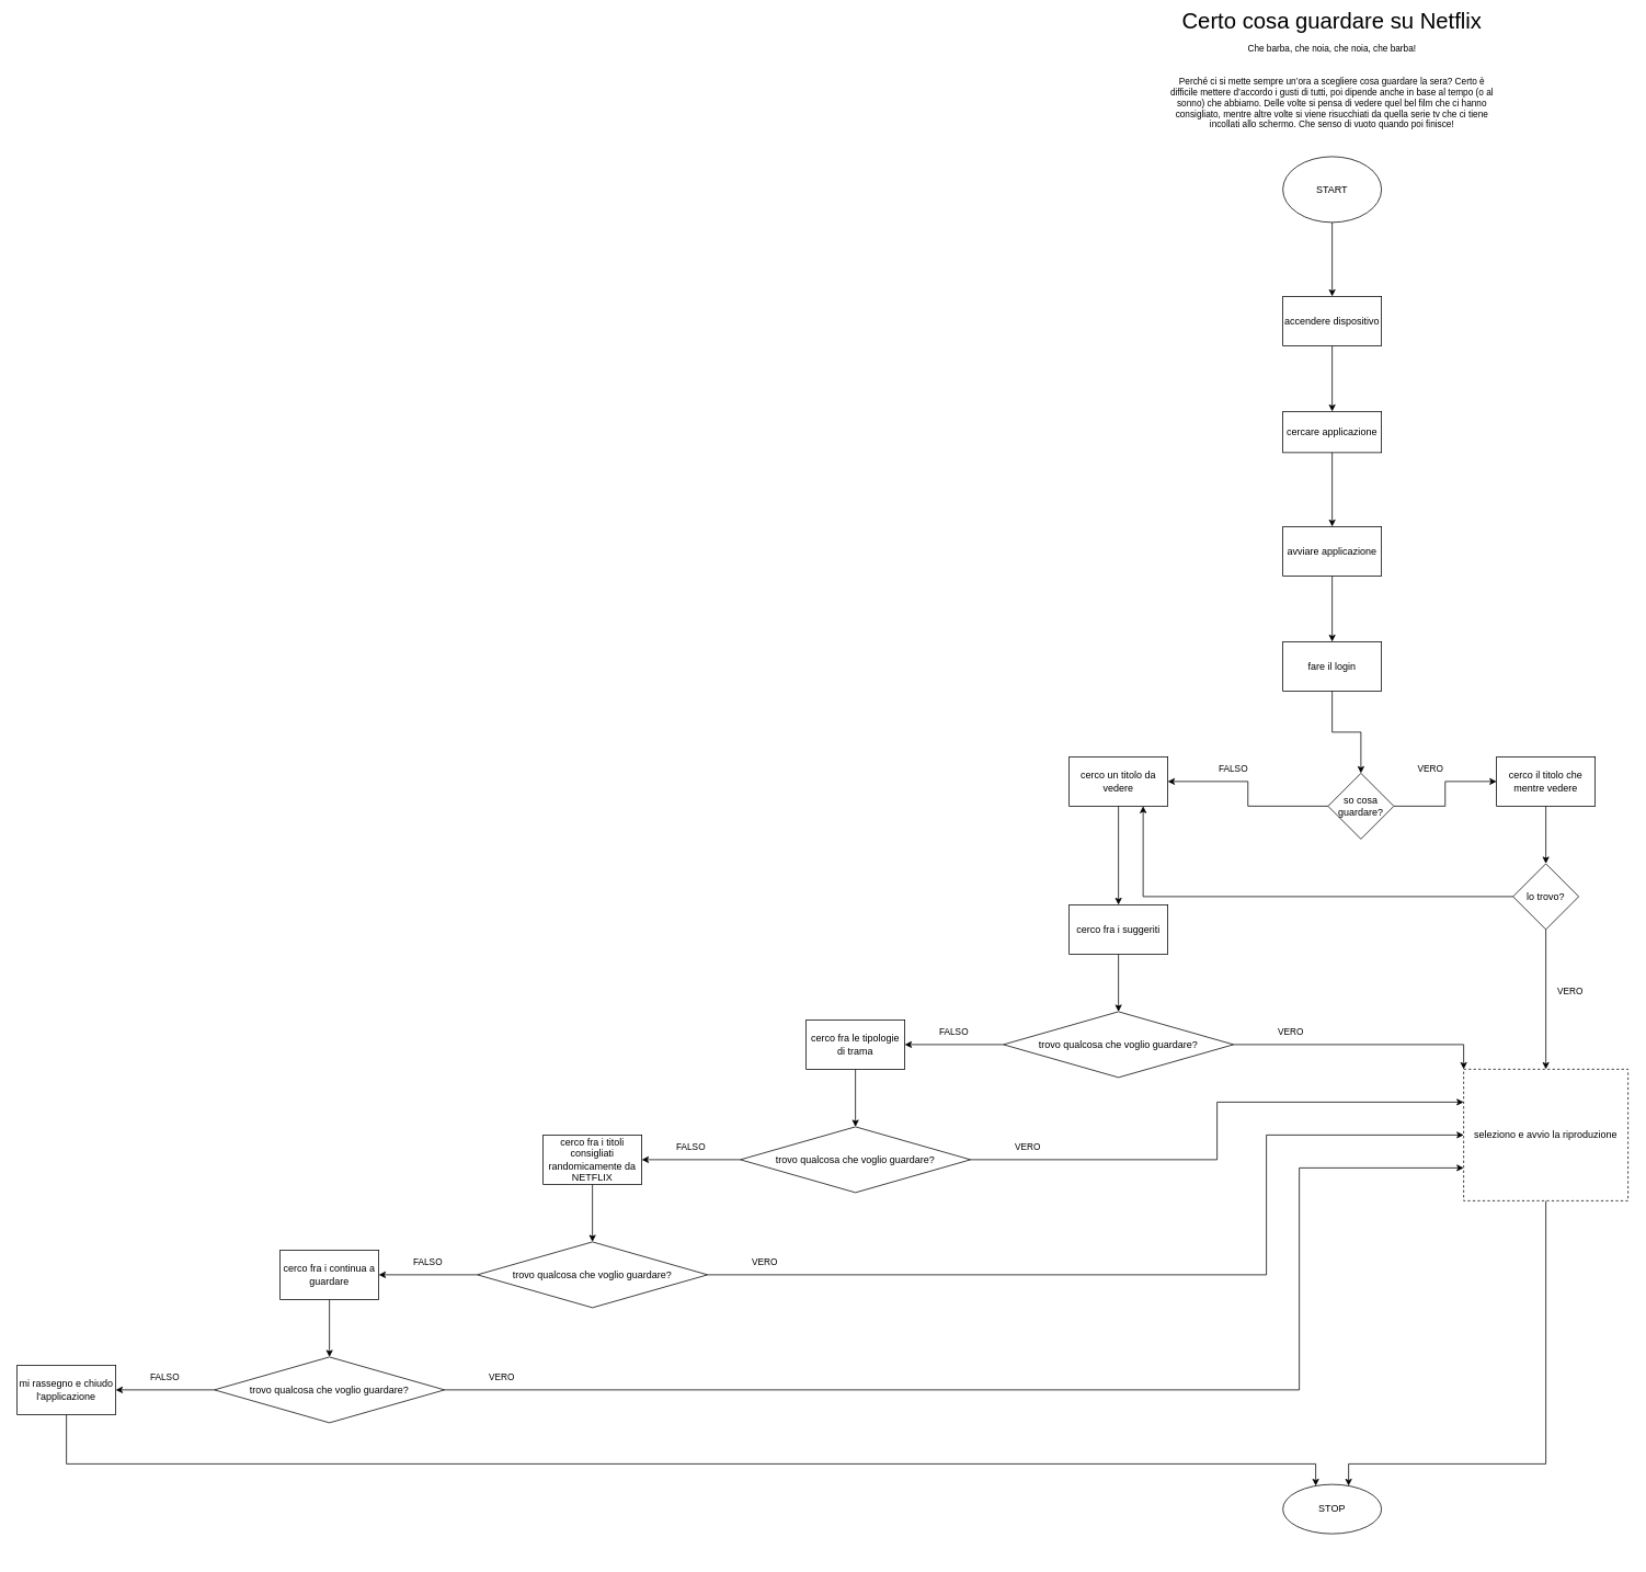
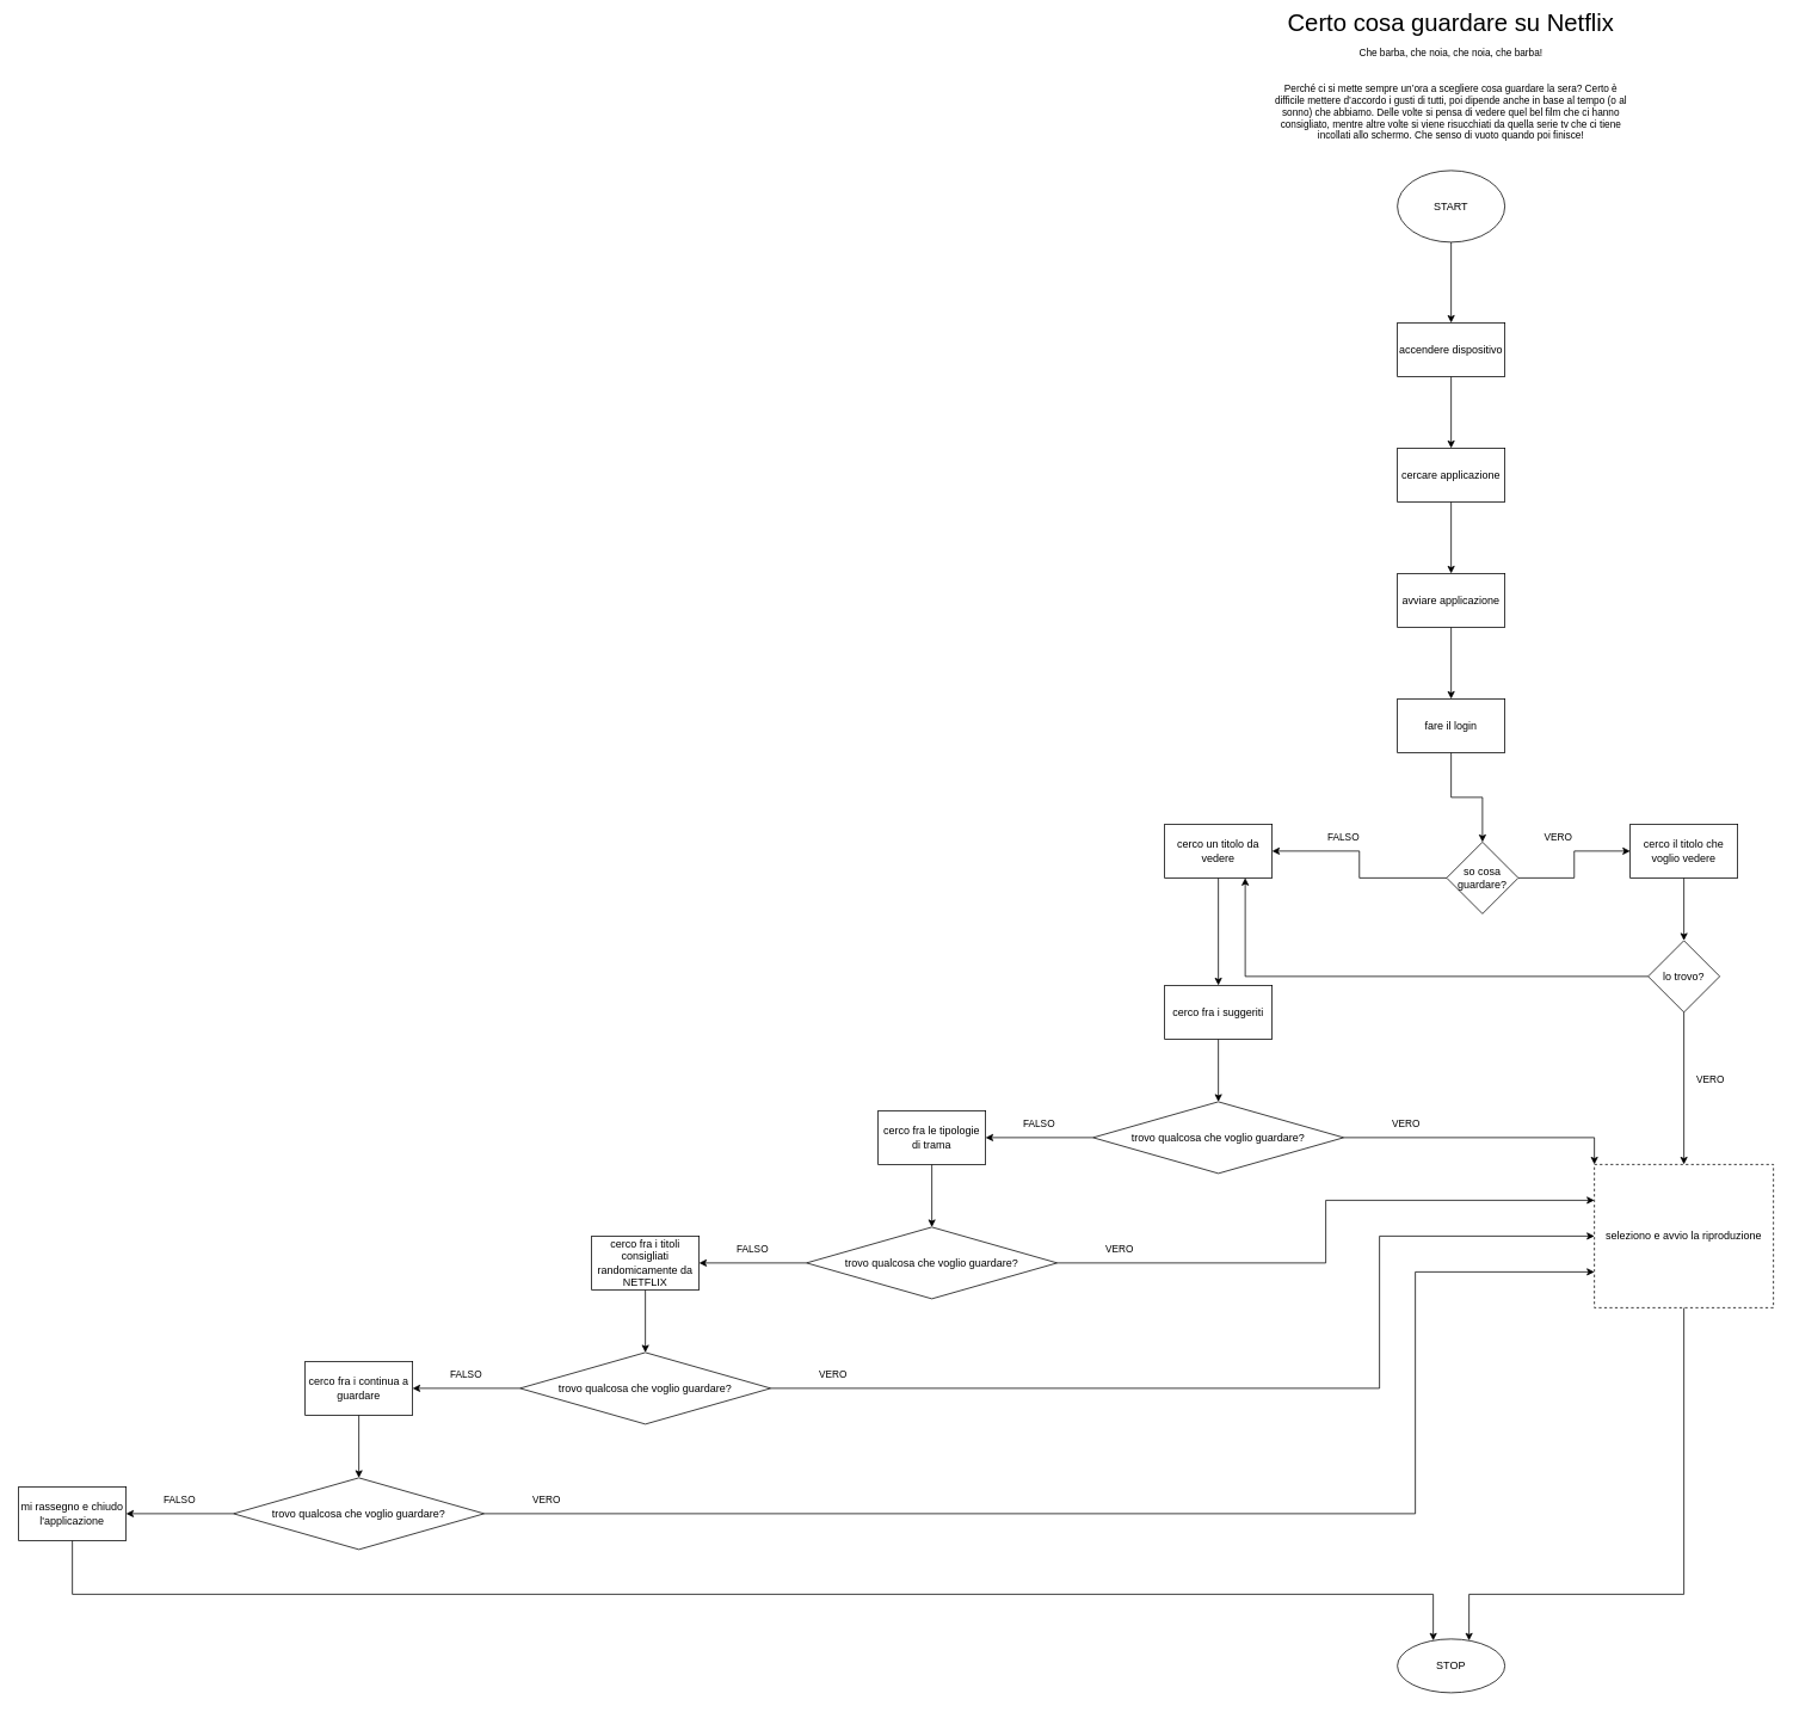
- <mxCell id="7" value="cercare applicazione" style="whiteSpace=wrap;html=1;" vertex="1" parent="1"><mxGeometry x="1560" y="500" width="120" height="50" as="geometry" /></mxCell>
+ <mxCell id="7" value="cercare applicazione" style="whiteSpace=wrap;html=1;" vertex="1" parent="1"><mxGeometry x="1560" y="500" width="120" height="60" as="geometry" /></mxCell>
- <mxCell id="18" value="cerco il titolo che mentre vedere" style="whiteSpace=wrap;html=1;" vertex="1" parent="1"><mxGeometry x="1820" y="920" width="120" height="60" as="geometry" /></mxCell>
+ <mxCell id="18" value="cerco il titolo che voglio vedere" style="whiteSpace=wrap;html=1;" vertex="1" parent="1"><mxGeometry x="1820" y="920" width="120" height="60" as="geometry" /></mxCell>
- <mxCell id="48" value="STOP" style="ellipse;whiteSpace=wrap;html=1;" vertex="1" parent="1"><mxGeometry x="1560" y="1805" width="120" height="60" as="geometry" /></mxCell>
+ <mxCell id="48" value="STOP" style="ellipse;whiteSpace=wrap;html=1;" vertex="1" parent="1"><mxGeometry x="1560" y="1830" width="120" height="60" as="geometry" /></mxCell>
